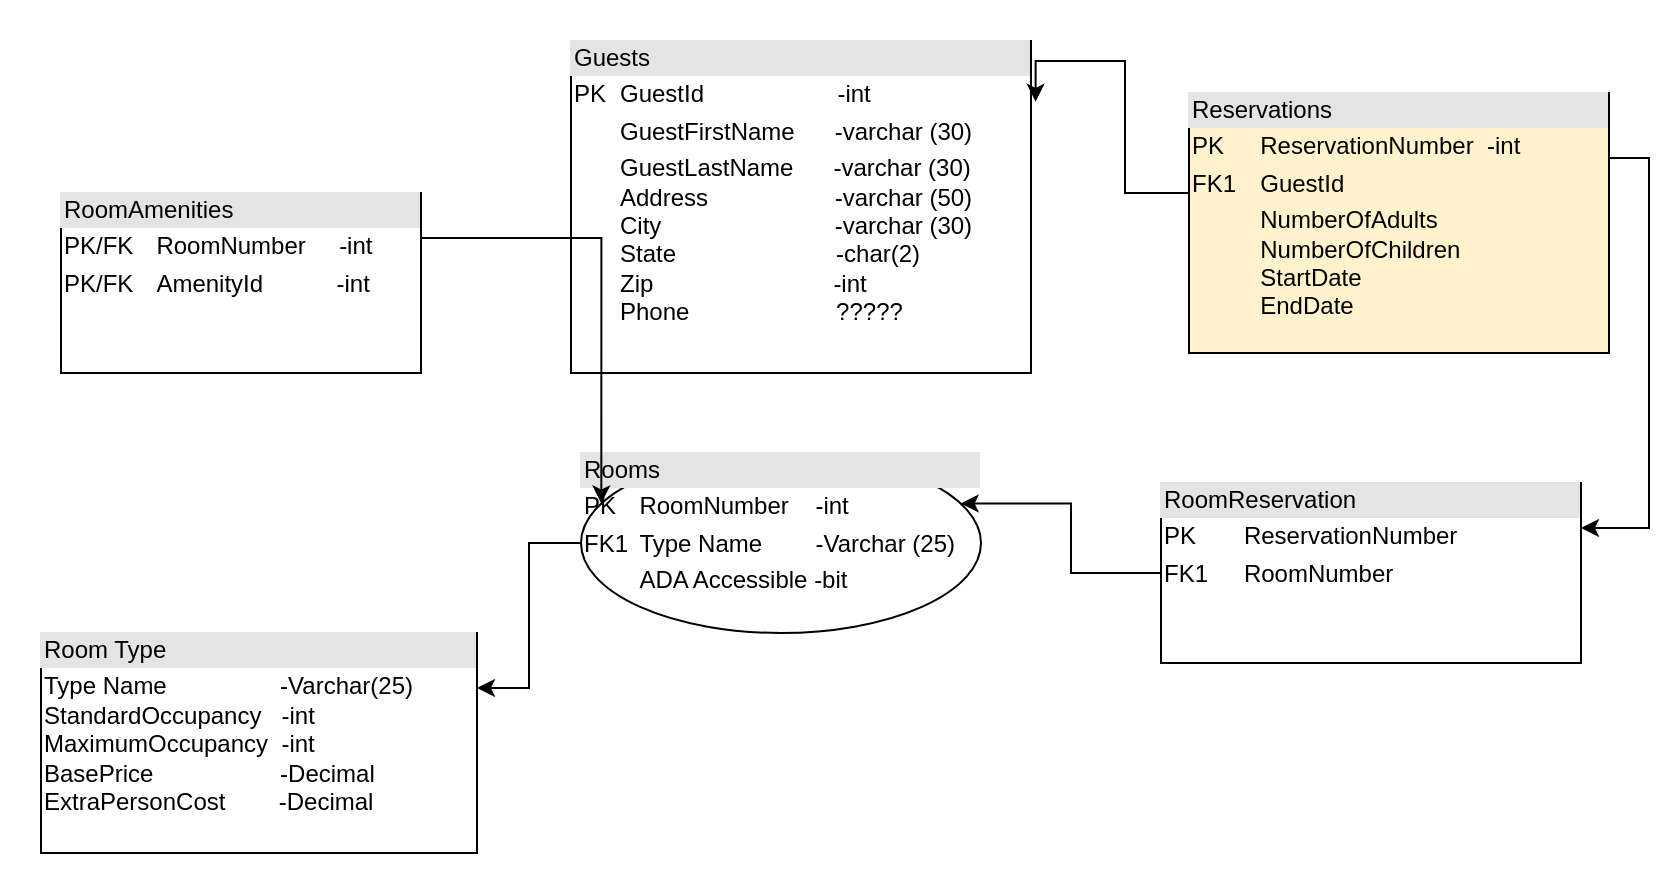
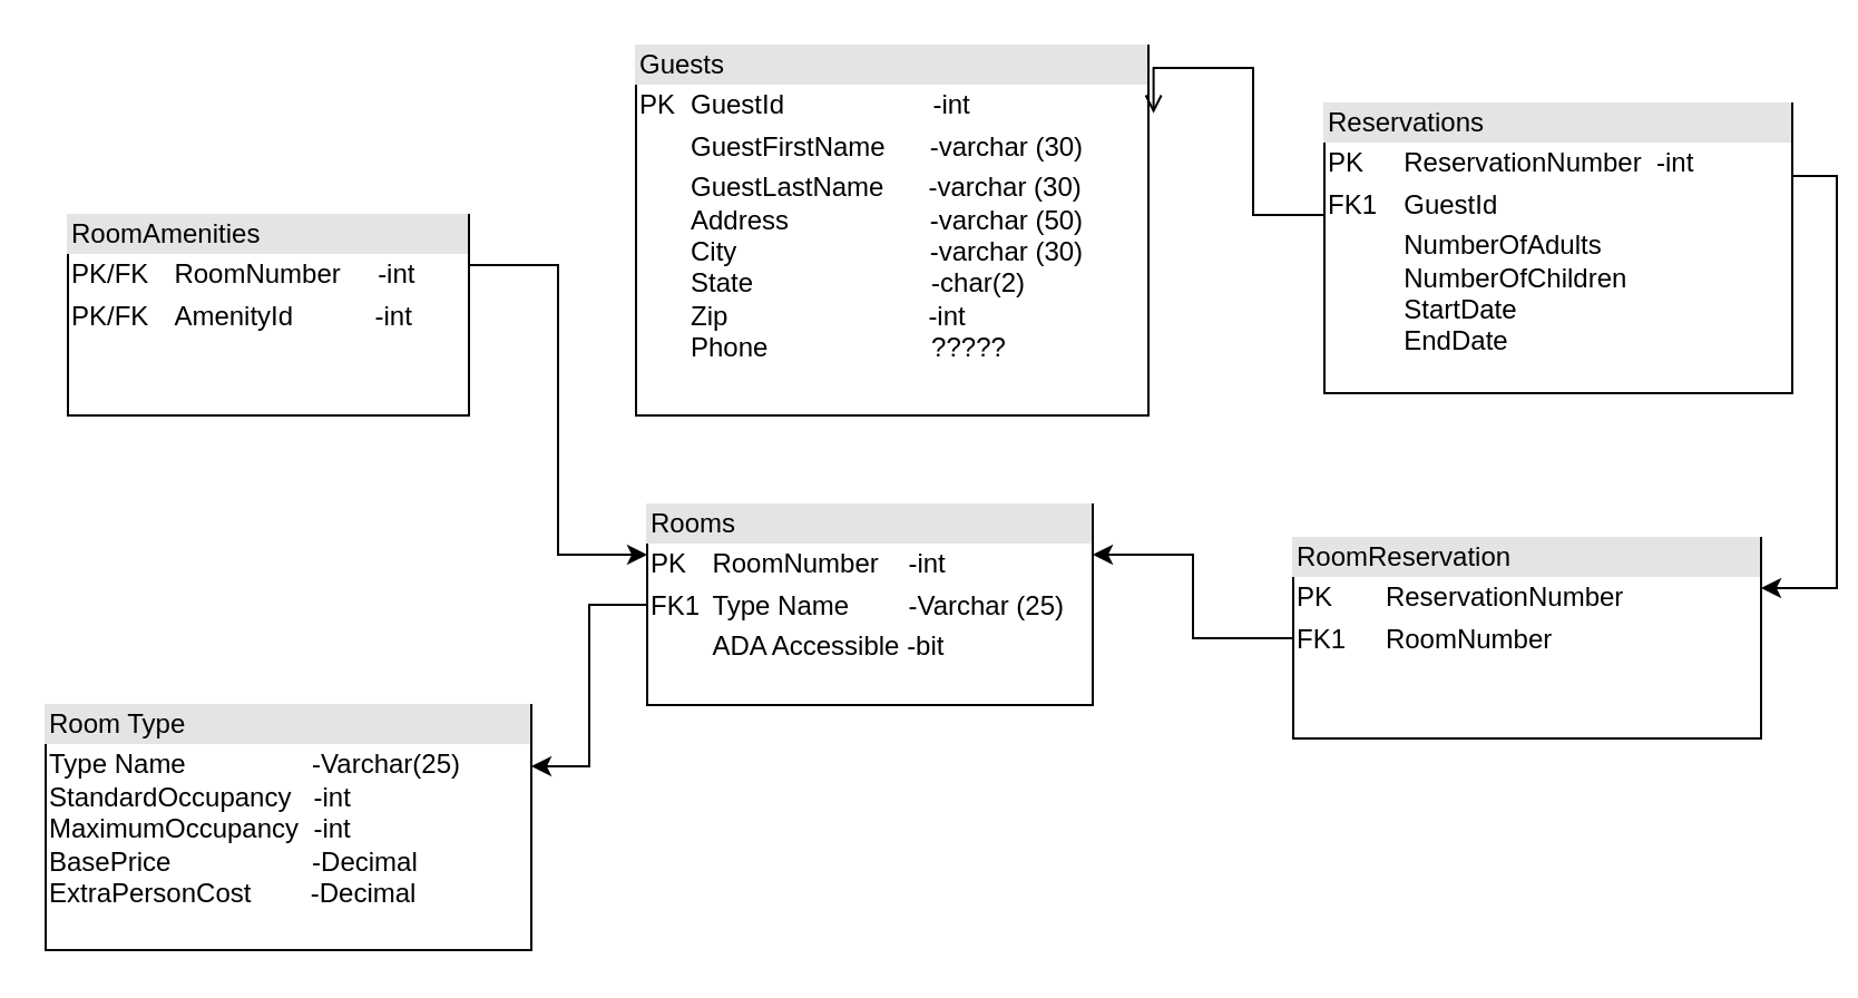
- <mxCell id="8" style="edgeStyle=orthogonalEdgeStyle;rounded=0;orthogonalLoop=1;jettySize=auto;html=1;exitX=0;exitY=0.25;exitDx=0;exitDy=0;entryX=1.01;entryY=0.183;entryDx=0;entryDy=0;entryPerimeter=0;" edge="1" parent="1" source="10" target="7"><mxGeometry relative="1" as="geometry"><Array as="points"><mxPoint x="594" y="96" /><mxPoint x="562" y="96" /><mxPoint x="562" y="30" /></Array></mxGeometry></mxCell>
+ <mxCell id="8" style="edgeStyle=orthogonalEdgeStyle;rounded=0;orthogonalLoop=1;jettySize=auto;html=1;exitX=0;exitY=0.25;exitDx=0;exitDy=0;entryX=1.01;entryY=0.183;entryDx=0;entryDy=0;entryPerimeter=0;endArrow=open;" edge="1" parent="1" source="10" target="7"><mxGeometry relative="1" as="geometry"><Array as="points"><mxPoint x="594" y="96" /><mxPoint x="562" y="96" /><mxPoint x="562" y="30" /></Array></mxGeometry></mxCell>
- <mxCell id="10" value="&lt;div style=&quot;box-sizing: border-box ; width: 100% ; background: #e4e4e4 ; padding: 2px&quot;&gt;Reservations&lt;/div&gt;&lt;table style=&quot;width: 100% ; font-size: 1em&quot; cellpadding=&quot;2&quot; cellspacing=&quot;0&quot;&gt;&lt;tbody&gt;&lt;tr&gt;&lt;td&gt;PK&lt;/td&gt;&lt;td&gt;ReservationNumber&amp;nbsp; -int&lt;/td&gt;&lt;/tr&gt;&lt;tr&gt;&lt;td&gt;FK1&lt;/td&gt;&lt;td&gt;GuestId&lt;/td&gt;&lt;/tr&gt;&lt;tr&gt;&lt;td&gt;&lt;/td&gt;&lt;td&gt;NumberOfAdults&lt;br&gt;NumberOfChildren&lt;br&gt;StartDate&lt;br&gt;EndDate&lt;br&gt;&lt;br&gt;&lt;/td&gt;&lt;/tr&gt;&lt;/tbody&gt;&lt;/table&gt;" style="verticalAlign=top;align=left;overflow=fill;html=1;fillColor=#fff2cc;" vertex="1" parent="1"><mxGeometry x="594" y="46" width="210" height="130" as="geometry" /></mxCell>
+ <mxCell id="10" value="&lt;div style=&quot;box-sizing: border-box ; width: 100% ; background: #e4e4e4 ; padding: 2px&quot;&gt;Reservations&lt;/div&gt;&lt;table style=&quot;width: 100% ; font-size: 1em&quot; cellpadding=&quot;2&quot; cellspacing=&quot;0&quot;&gt;&lt;tbody&gt;&lt;tr&gt;&lt;td&gt;PK&lt;/td&gt;&lt;td&gt;ReservationNumber&amp;nbsp; -int&lt;/td&gt;&lt;/tr&gt;&lt;tr&gt;&lt;td&gt;FK1&lt;/td&gt;&lt;td&gt;GuestId&lt;/td&gt;&lt;/tr&gt;&lt;tr&gt;&lt;td&gt;&lt;/td&gt;&lt;td&gt;NumberOfAdults&lt;br&gt;NumberOfChildren&lt;br&gt;StartDate&lt;br&gt;EndDate&lt;br&gt;&lt;br&gt;&lt;/td&gt;&lt;/tr&gt;&lt;/tbody&gt;&lt;/table&gt;" style="verticalAlign=top;align=left;overflow=fill;html=1;" vertex="1" parent="1"><mxGeometry x="594" y="46" width="210" height="130" as="geometry" /></mxCell>
- <mxCell id="3" value="&lt;div style=&quot;box-sizing: border-box ; width: 100% ; background: #e4e4e4 ; padding: 2px&quot;&gt;Rooms&lt;/div&gt;&lt;table style=&quot;width: 100% ; font-size: 1em&quot; cellpadding=&quot;2&quot; cellspacing=&quot;0&quot;&gt;&lt;tbody&gt;&lt;tr&gt;&lt;td&gt;PK&lt;/td&gt;&lt;td&gt;RoomNumber&amp;nbsp; &amp;nbsp; -int&lt;/td&gt;&lt;/tr&gt;&lt;tr&gt;&lt;td&gt;FK1&lt;/td&gt;&lt;td&gt;Type Name&amp;nbsp; &amp;nbsp; &amp;nbsp; &amp;nbsp; -Varchar (25)&lt;/td&gt;&lt;/tr&gt;&lt;tr&gt;&lt;td&gt;&lt;br&gt;&lt;/td&gt;&lt;td&gt;ADA Accessible -bit&lt;/td&gt;&lt;/tr&gt;&lt;/tbody&gt;&lt;/table&gt;" style="ellipse;verticalAlign=top;align=left;overflow=fill;html=1;" vertex="1" parent="1"><mxGeometry x="290" y="226" width="200" height="90" as="geometry" /></mxCell>
+ <mxCell id="3" value="&lt;div style=&quot;box-sizing: border-box ; width: 100% ; background: #e4e4e4 ; padding: 2px&quot;&gt;Rooms&lt;/div&gt;&lt;table style=&quot;width: 100% ; font-size: 1em&quot; cellpadding=&quot;2&quot; cellspacing=&quot;0&quot;&gt;&lt;tbody&gt;&lt;tr&gt;&lt;td&gt;PK&lt;/td&gt;&lt;td&gt;RoomNumber&amp;nbsp; &amp;nbsp; -int&lt;/td&gt;&lt;/tr&gt;&lt;tr&gt;&lt;td&gt;FK1&lt;/td&gt;&lt;td&gt;Type Name&amp;nbsp; &amp;nbsp; &amp;nbsp; &amp;nbsp; -Varchar (25)&lt;/td&gt;&lt;/tr&gt;&lt;tr&gt;&lt;td&gt;&lt;br&gt;&lt;/td&gt;&lt;td&gt;ADA Accessible -bit&lt;/td&gt;&lt;/tr&gt;&lt;/tbody&gt;&lt;/table&gt;" style="verticalAlign=top;align=left;overflow=fill;html=1;" vertex="1" parent="1"><mxGeometry x="290" y="226" width="200" height="90" as="geometry" /></mxCell>
